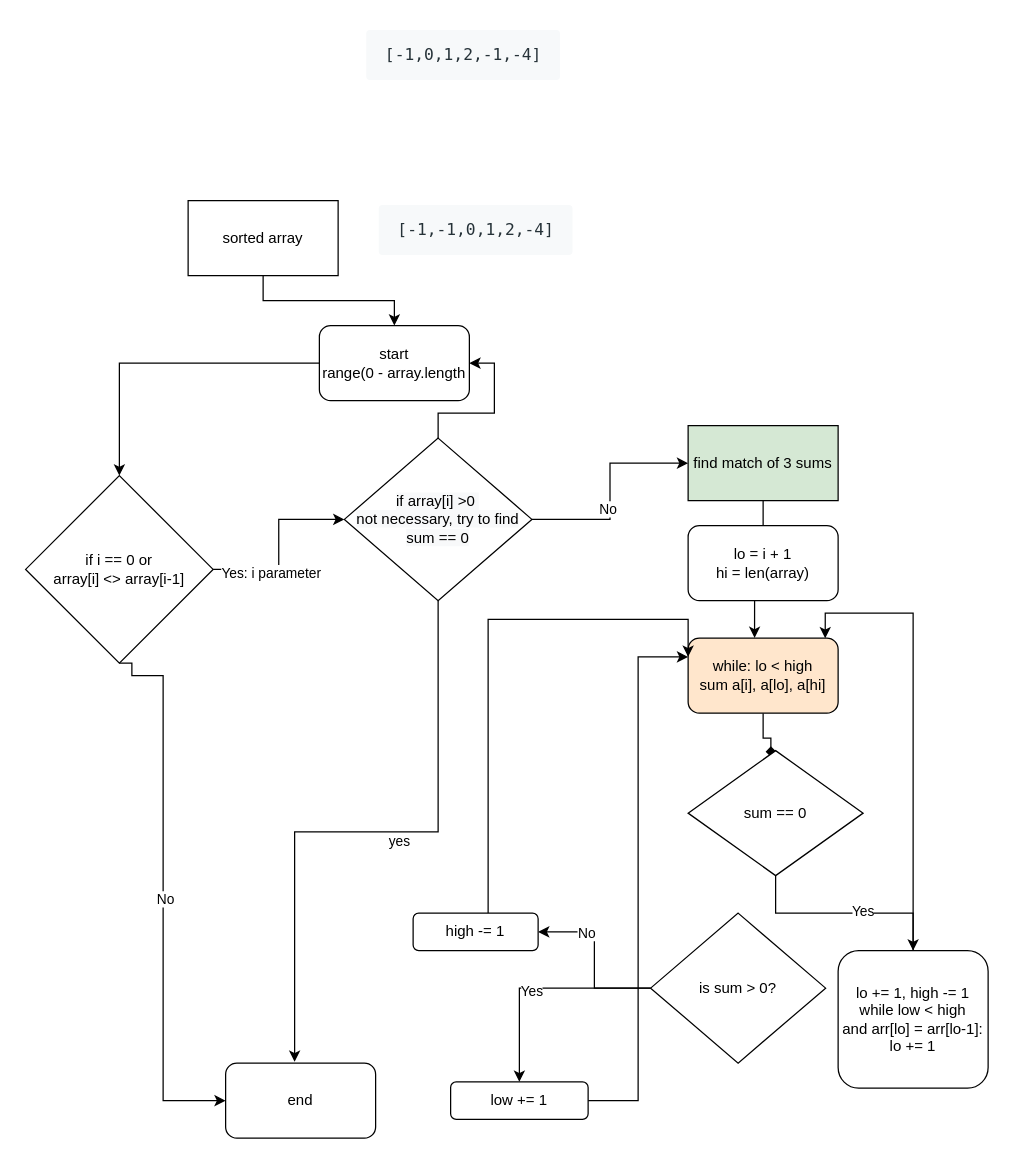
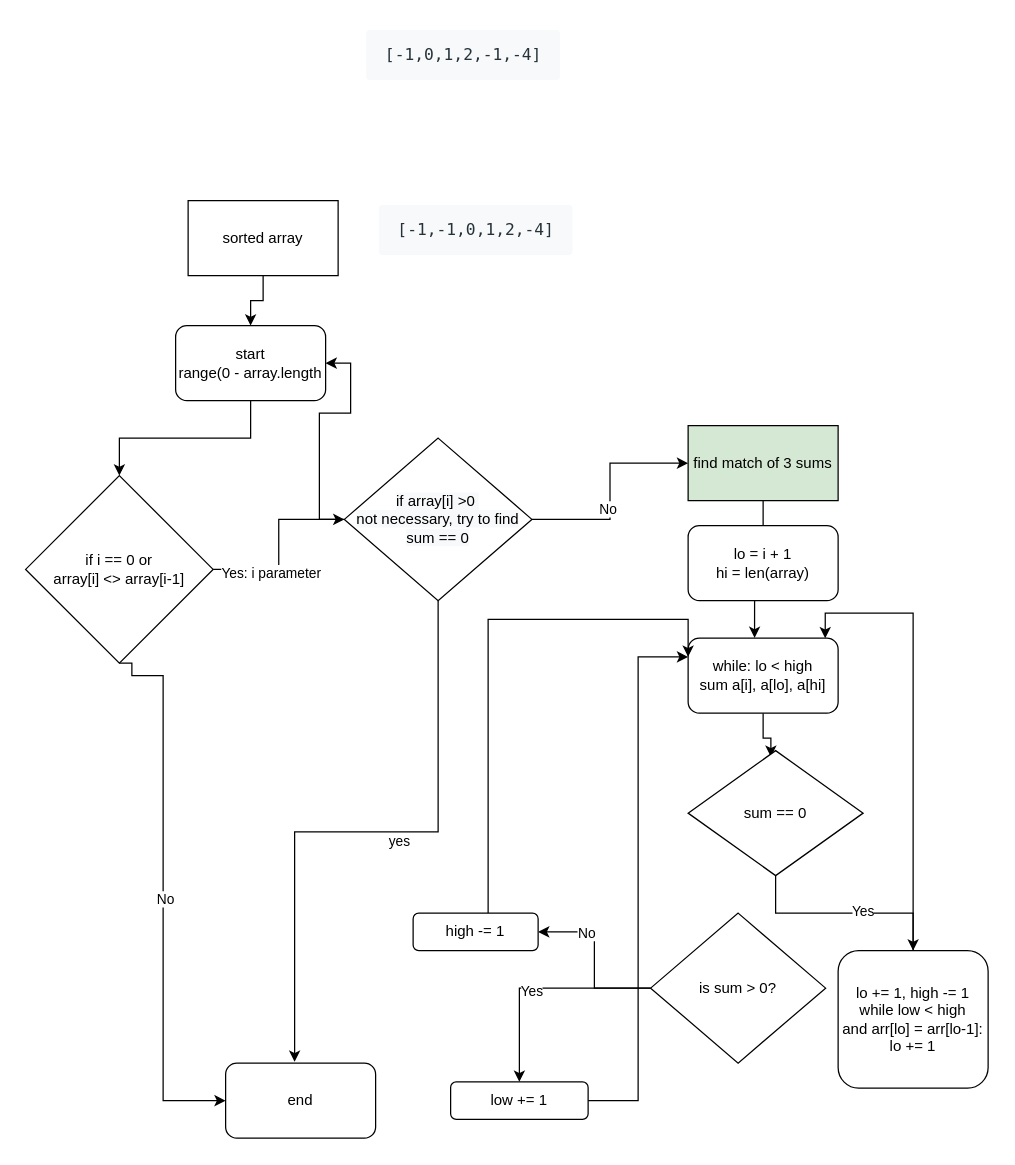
- <mxCell id="5" value="start&lt;br&gt;range(0 - array.length" style="rounded=1;whiteSpace=wrap;html=1;" vertex="1" parent="1"><mxGeometry x="255" y="260" width="120" height="60" as="geometry" /></mxCell>
+ <mxCell id="5" value="start&lt;br&gt;range(0 - array.length" style="rounded=1;whiteSpace=wrap;html=1;" vertex="1" parent="1"><mxGeometry x="140" y="260" width="120" height="60" as="geometry" /></mxCell>
- <mxCell id="21" value="while: lo &amp;lt; high&lt;br&gt;sum a[i], a[lo], a[hi]" style="rounded=1;whiteSpace=wrap;html=1;fillColor=#ffe6cc;" vertex="1" parent="1"><mxGeometry x="550" y="510" width="120" height="60" as="geometry" /></mxCell>
+ <mxCell id="21" value="while: lo &amp;lt; high&lt;br&gt;sum a[i], a[lo], a[hi]" style="rounded=1;whiteSpace=wrap;html=1;" vertex="1" parent="1"><mxGeometry x="550" y="510" width="120" height="60" as="geometry" /></mxCell>
- <mxCell id="20" style="edgeStyle=orthogonalEdgeStyle;rounded=0;orthogonalLoop=1;jettySize=auto;html=1;entryX=0.473;entryY=0.05;entryDx=0;entryDy=0;entryPerimeter=0;endArrow=diamond;" edge="1" parent="1" source="21" target="26"><mxGeometry relative="1" as="geometry" /></mxCell>
+ <mxCell id="20" style="edgeStyle=orthogonalEdgeStyle;rounded=0;orthogonalLoop=1;jettySize=auto;html=1;entryX=0.473;entryY=0.05;entryDx=0;entryDy=0;entryPerimeter=0;" edge="1" parent="1" source="21" target="26"><mxGeometry relative="1" as="geometry" /></mxCell>
